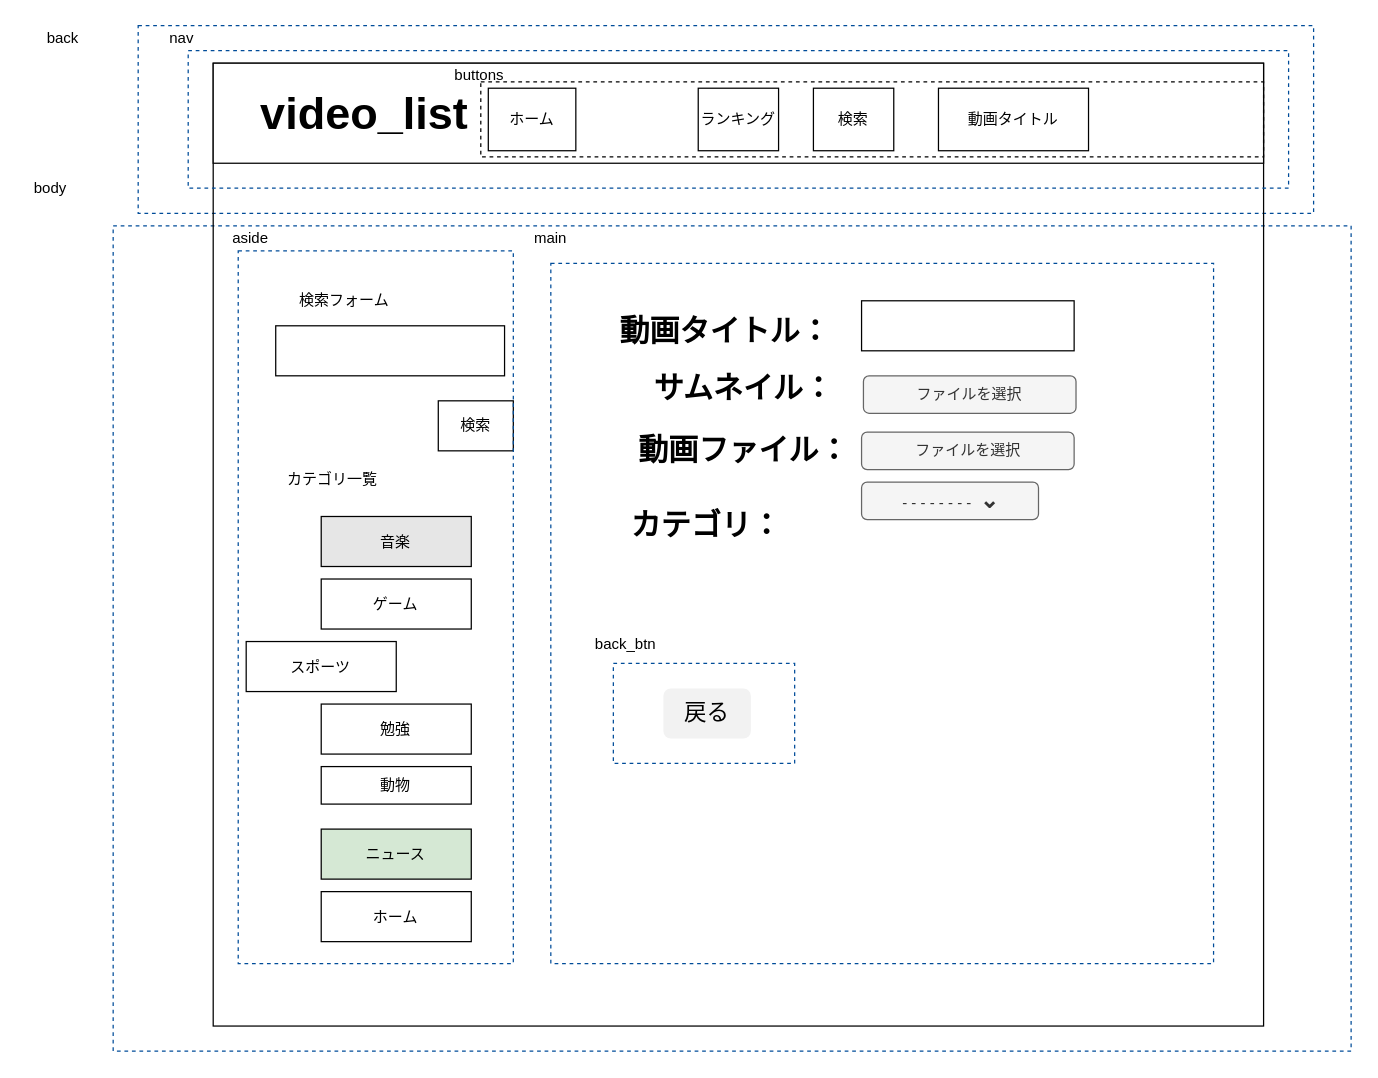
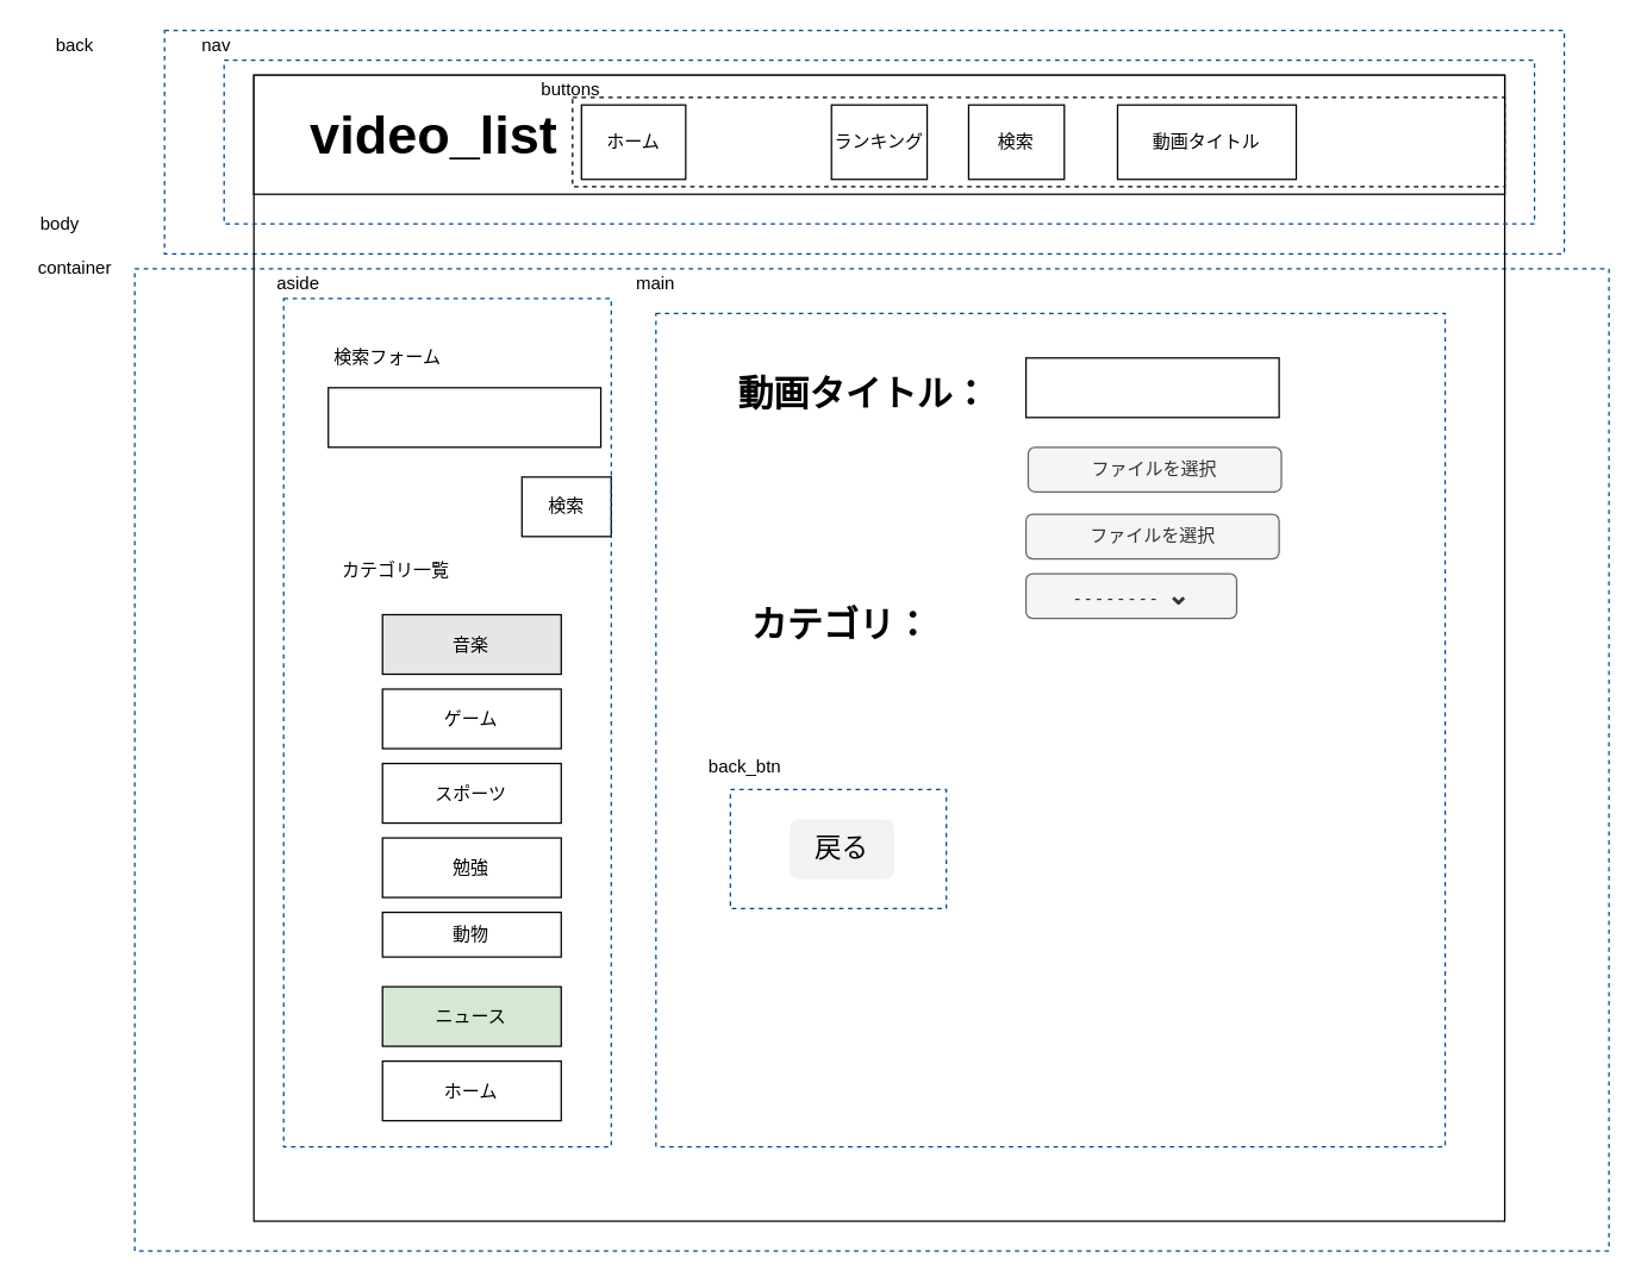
+ <mxCell id="22" value="container" style="text;html=1;strokeColor=none;fillColor=none;align=center;verticalAlign=middle;whiteSpace=wrap;rounded=0;dashed=1;" parent="1" vertex="1"><mxGeometry x="30" y="170" width="40" height="20" as="geometry" /></mxCell>
- <mxCell id="8" value="検索フォーム" style="text;html=1;strokeColor=none;fillColor=none;align=center;verticalAlign=middle;whiteSpace=wrap;rounded=0;" parent="1" vertex="1"><mxGeometry x="235" y="230" width="80" height="20" as="geometry" /></mxCell>
+ <mxCell id="8" value="検索フォーム" style="text;html=1;strokeColor=none;fillColor=none;align=center;verticalAlign=middle;whiteSpace=wrap;rounded=0;" parent="1" vertex="1"><mxGeometry x="220" y="230" width="80" height="20" as="geometry" /></mxCell>
- <mxCell id="25" value="&lt;font style=&quot;font-size: 24px&quot;&gt;&lt;b&gt;サムネイル：&lt;/b&gt;&lt;/font&gt;" style="text;html=1;strokeColor=none;fillColor=none;align=center;verticalAlign=middle;whiteSpace=wrap;rounded=0;" parent="1" vertex="1"><mxGeometry x="500" y="300" width="188.5" height="20" as="geometry" /></mxCell>
- <mxCell id="26" value="&lt;font style=&quot;font-size: 24px&quot;&gt;&lt;b&gt;動画ファイル：&lt;/b&gt;&lt;/font&gt;" style="text;html=1;strokeColor=none;fillColor=none;align=center;verticalAlign=middle;whiteSpace=wrap;rounded=0;" parent="1" vertex="1"><mxGeometry x="500" y="350" width="188.5" height="20" as="geometry" /></mxCell>
- <mxCell id="39" value="スポーツ" style="rounded=0;whiteSpace=wrap;html=1;" vertex="1" parent="1"><mxGeometry x="196.38" y="512.5" width="120" height="40" as="geometry" /></mxCell>
+ <mxCell id="39" value="スポーツ" style="rounded=0;whiteSpace=wrap;html=1;" vertex="1" parent="1"><mxGeometry x="256.38" y="512.5" width="120" height="40" as="geometry" /></mxCell>
